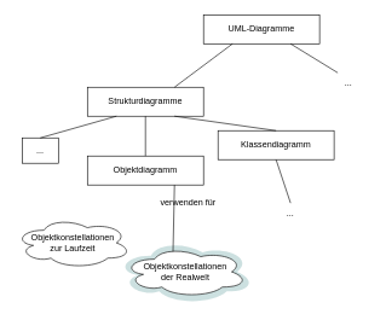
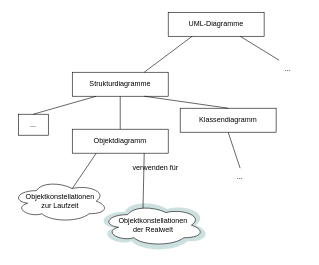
+ <mxCell id="14" value="" style="endArrow=none;html=1;rounded=0;entryX=0.25;entryY=1;entryDx=0;entryDy=0;exitX=0.625;exitY=0.2;exitDx=0;exitDy=0;exitPerimeter=0;" parent="1" source="8" target="5" edge="1"><mxGeometry width="50" height="50" relative="1" as="geometry"><mxPoint x="390" y="320" as="sourcePoint" /><mxPoint x="440" y="270" as="targetPoint" /></mxGeometry></mxCell>
